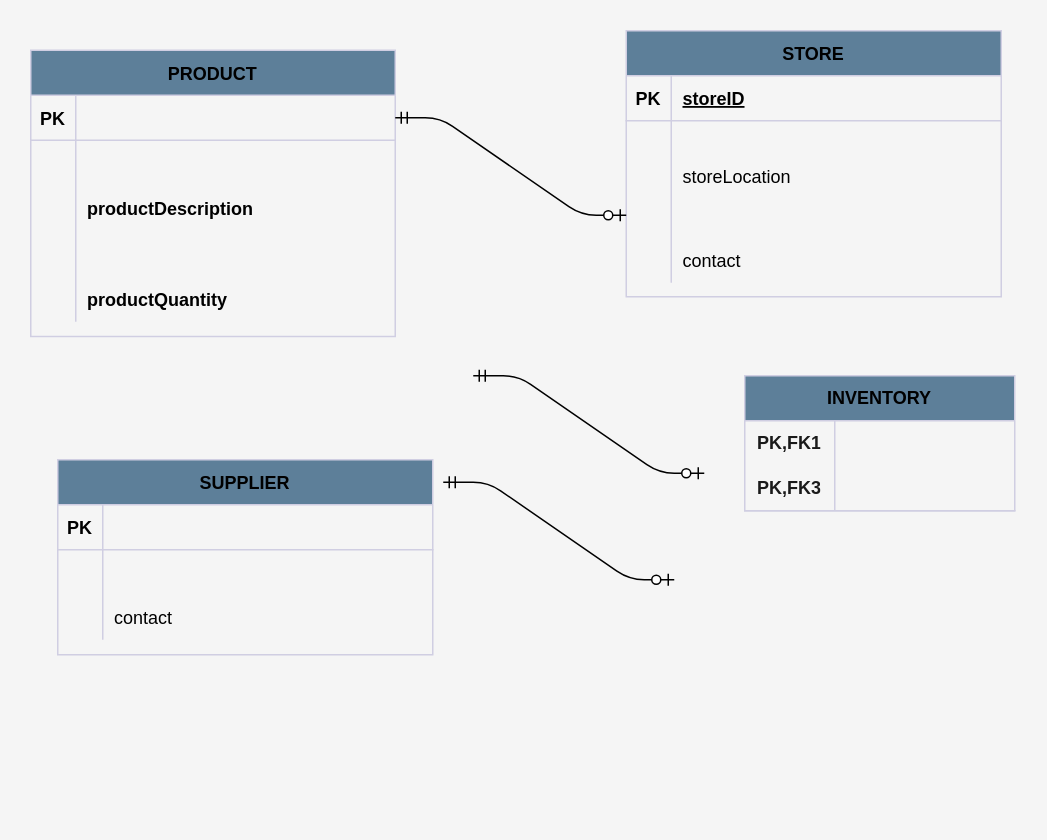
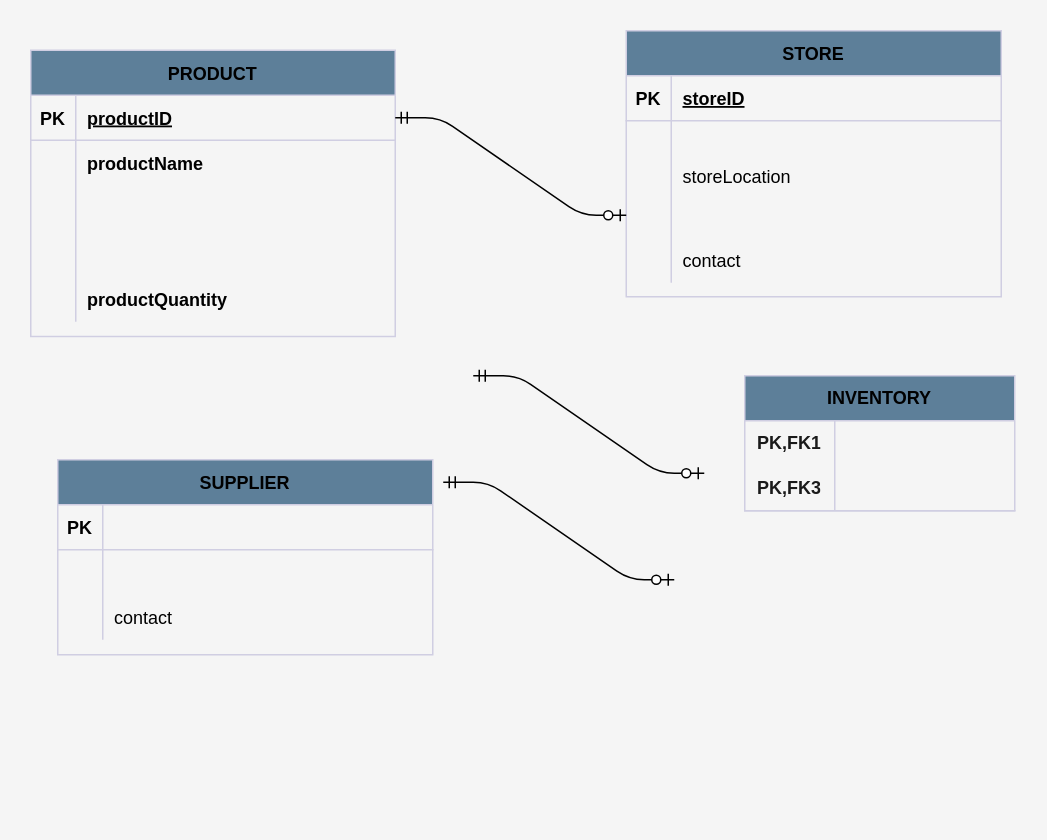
+ <mxCell id="27" value="productID" style="shape=partialRectangle;overflow=hidden;connectable=0;fillColor=none;top=0;left=0;bottom=0;right=0;align=left;spacingLeft=6;fontStyle=5;labelBackgroundColor=none;strokeColor=#D0CEE2;fontColor=default;swimlaneLine=1;shadow=0;" parent="25" vertex="1"><mxGeometry x="30" width="213" height="30" as="geometry"><mxRectangle width="213" height="30" as="alternateBounds" /></mxGeometry></mxCell>
+ <mxCell id="30" value="productName" style="shape=partialRectangle;overflow=hidden;connectable=0;fillColor=none;top=0;left=0;bottom=0;right=0;align=left;spacingLeft=6;labelBackgroundColor=none;strokeColor=#D0CEE2;fontColor=default;swimlaneLine=1;shadow=0;fontStyle=1" parent="28" vertex="1"><mxGeometry x="30" width="213" height="30" as="geometry"><mxRectangle width="213" height="30" as="alternateBounds" /></mxGeometry></mxCell>
- <mxCell id="33" value="productDescription" style="shape=partialRectangle;overflow=hidden;connectable=0;fillColor=none;top=0;left=0;bottom=0;right=0;align=left;spacingLeft=6;labelBackgroundColor=none;strokeColor=#D0CEE2;fontColor=default;swimlaneLine=1;shadow=0;fontStyle=1" vertex="1" parent="31"><mxGeometry x="30" width="213" height="31" as="geometry"><mxRectangle width="213" height="31" as="alternateBounds" /></mxGeometry></mxCell>
